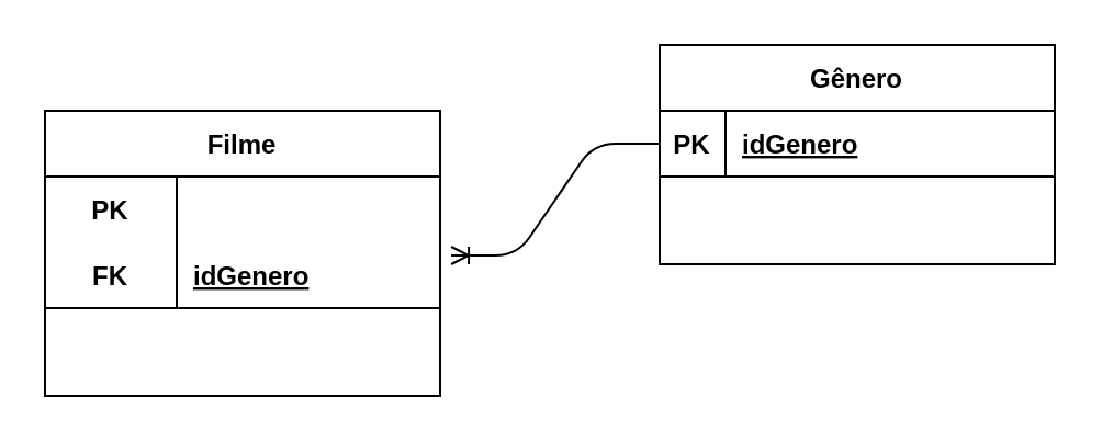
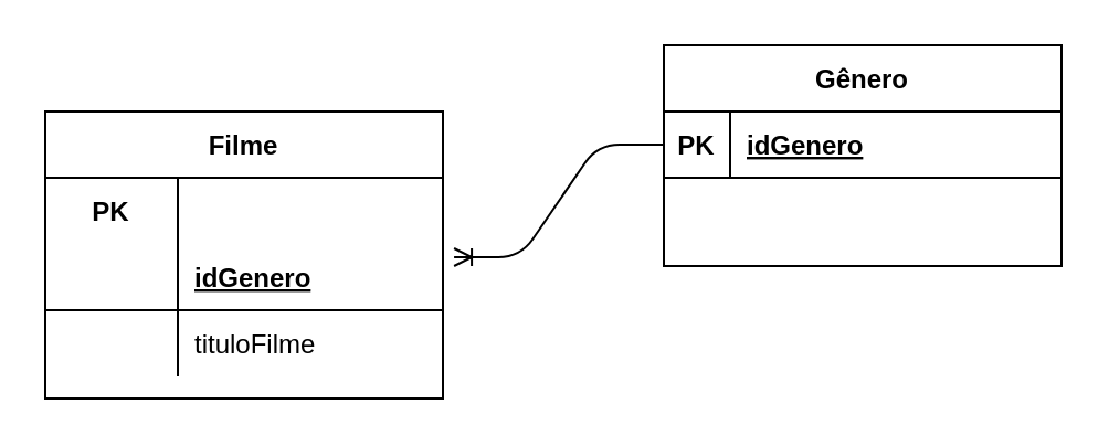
- <mxCell id="6" value="FK" style="shape=partialRectangle;connectable=0;fillColor=none;top=0;left=0;bottom=0;right=0;fontStyle=1;overflow=hidden;" vertex="1" parent="5"><mxGeometry width="60" height="30" as="geometry" /></mxCell>
+ <mxCell id="10" value="tituloFilme" style="shape=partialRectangle;connectable=0;fillColor=none;top=0;left=0;bottom=0;right=0;align=left;spacingLeft=6;overflow=hidden;" vertex="1" parent="8"><mxGeometry x="60" width="120" height="30" as="geometry" /></mxCell>
